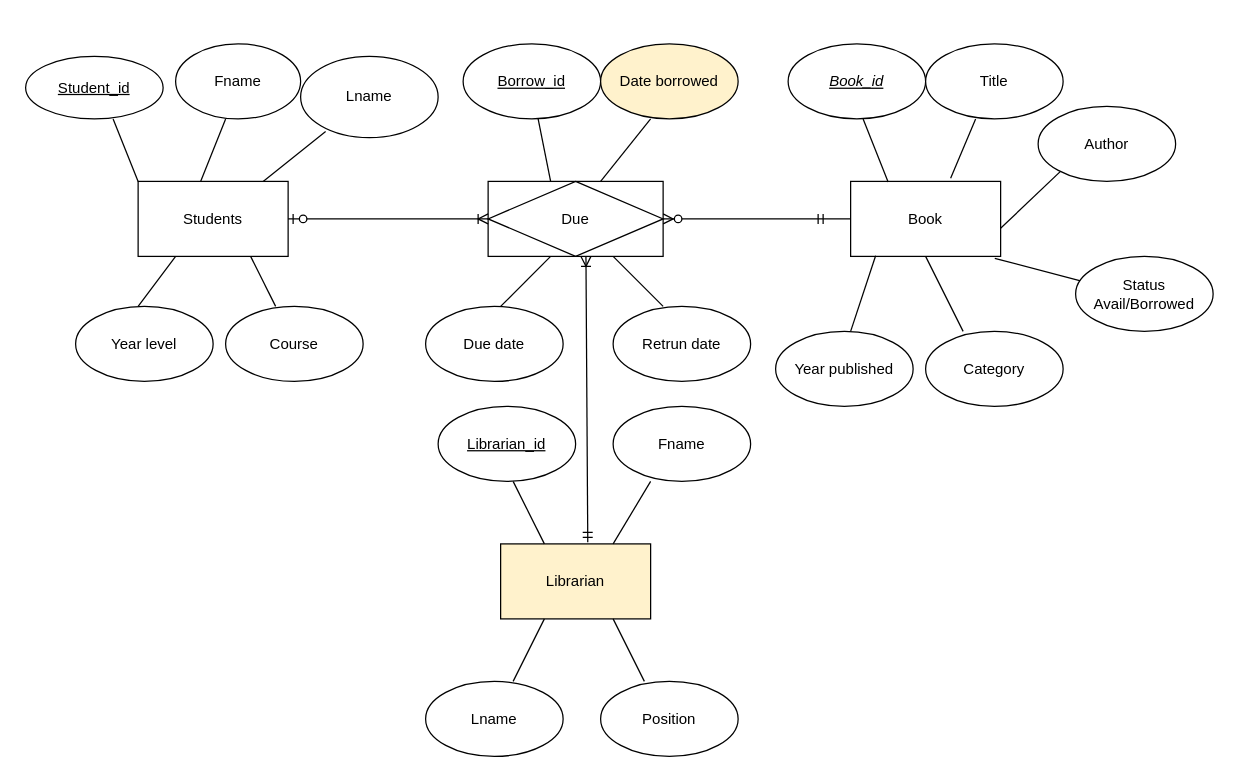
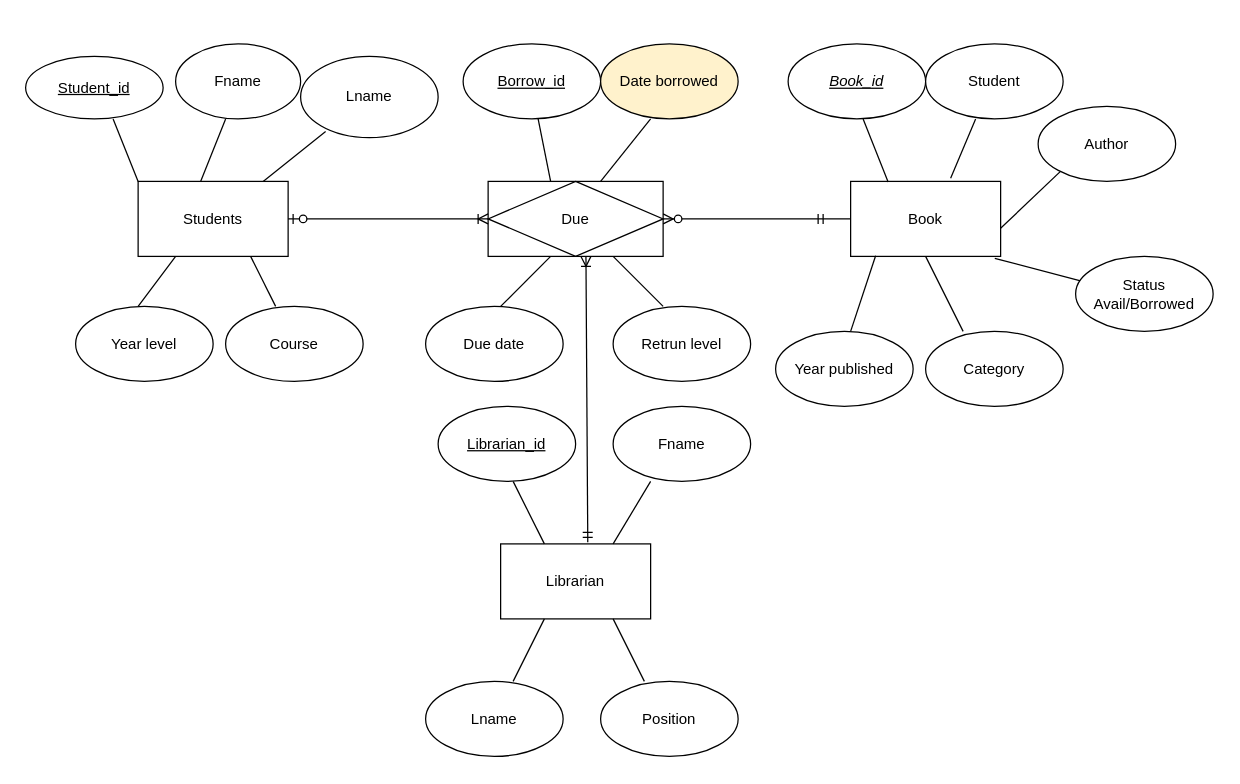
- <mxCell id="26" value="Title" style="ellipse;whiteSpace=wrap;html=1;container=0;" vertex="1" parent="1"><mxGeometry x="740" y="34.52" width="110" height="60" as="geometry" /></mxCell>
+ <mxCell id="26" value="Student" style="ellipse;whiteSpace=wrap;html=1;container=0;" vertex="1" parent="1"><mxGeometry x="740" y="34.52" width="110" height="60" as="geometry" /></mxCell>
- <mxCell id="22" value="Retrun date" style="ellipse;whiteSpace=wrap;html=1;container=0;" vertex="1" parent="1"><mxGeometry x="490" y="244.52" width="110" height="60" as="geometry" /></mxCell>
+ <mxCell id="22" value="Retrun level" style="ellipse;whiteSpace=wrap;html=1;container=0;" vertex="1" parent="1"><mxGeometry x="490" y="244.52" width="110" height="60" as="geometry" /></mxCell>
- <mxCell id="37" value="Librarian" style="rounded=0;whiteSpace=wrap;html=1;container=0;fillColor=#fff2cc;" vertex="1" parent="1"><mxGeometry x="400" y="434.52" width="120" height="60" as="geometry" /></mxCell>
+ <mxCell id="37" value="Librarian" style="rounded=0;whiteSpace=wrap;html=1;container=0;" vertex="1" parent="1"><mxGeometry x="400" y="434.52" width="120" height="60" as="geometry" /></mxCell>
